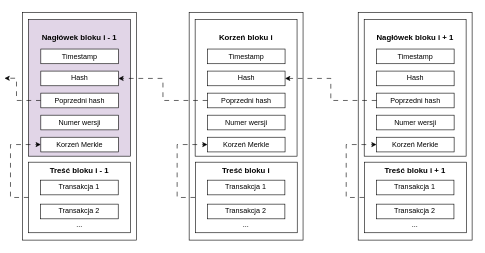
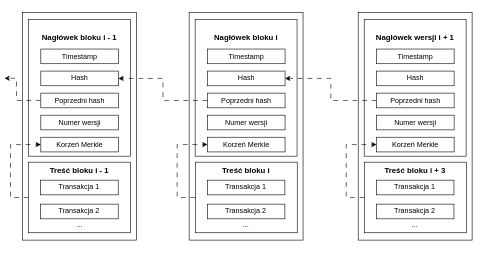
- <mxCell id="4" value="&lt;font style=&quot;font-size: 13px;&quot;&gt;&lt;b&gt;Nagłówek bloku i - 1&lt;/b&gt;&lt;/font&gt;&lt;div&gt;&lt;br&gt;&lt;/div&gt;&lt;div&gt;&lt;font style=&quot;font-size: 13px;&quot;&gt;&lt;b&gt;&lt;br&gt;&lt;/b&gt;&lt;/font&gt;&lt;/div&gt;&lt;div&gt;&lt;font style=&quot;font-size: 13px;&quot;&gt;&lt;b&gt;&lt;br&gt;&lt;/b&gt;&lt;/font&gt;&lt;/div&gt;&lt;div&gt;&lt;font style=&quot;font-size: 13px;&quot;&gt;&lt;b&gt;&lt;br&gt;&lt;/b&gt;&lt;/font&gt;&lt;/div&gt;&lt;div&gt;&lt;font style=&quot;font-size: 13px;&quot;&gt;&lt;b&gt;&lt;br&gt;&lt;/b&gt;&lt;/font&gt;&lt;/div&gt;&lt;div&gt;&lt;font style=&quot;font-size: 13px;&quot;&gt;&lt;b&gt;&lt;br&gt;&lt;/b&gt;&lt;/font&gt;&lt;/div&gt;&lt;div&gt;&lt;font style=&quot;font-size: 13px;&quot;&gt;&lt;b&gt;&lt;br&gt;&lt;/b&gt;&lt;/font&gt;&lt;/div&gt;&lt;div&gt;&lt;font style=&quot;font-size: 13px;&quot;&gt;&lt;b&gt;&lt;br&gt;&lt;/b&gt;&lt;/font&gt;&lt;/div&gt;&lt;div&gt;&lt;font style=&quot;font-size: 13px;&quot;&gt;&lt;b&gt;&lt;br&gt;&lt;/b&gt;&lt;/font&gt;&lt;/div&gt;&lt;div&gt;&lt;font style=&quot;font-size: 13px;&quot;&gt;&lt;b&gt;&lt;br&gt;&lt;/b&gt;&lt;/font&gt;&lt;/div&gt;&lt;div&gt;&lt;br&gt;&lt;/div&gt;" style="rounded=0;whiteSpace=wrap;html=1;fillColor=#e1d5e7;" vertex="1" parent="2"><mxGeometry x="10" y="12.26" width="170" height="227.74" as="geometry" /></mxCell>
+ <mxCell id="4" value="&lt;font style=&quot;font-size: 13px;&quot;&gt;&lt;b&gt;Nagłówek bloku i - 1&lt;/b&gt;&lt;/font&gt;&lt;div&gt;&lt;br&gt;&lt;/div&gt;&lt;div&gt;&lt;font style=&quot;font-size: 13px;&quot;&gt;&lt;b&gt;&lt;br&gt;&lt;/b&gt;&lt;/font&gt;&lt;/div&gt;&lt;div&gt;&lt;font style=&quot;font-size: 13px;&quot;&gt;&lt;b&gt;&lt;br&gt;&lt;/b&gt;&lt;/font&gt;&lt;/div&gt;&lt;div&gt;&lt;font style=&quot;font-size: 13px;&quot;&gt;&lt;b&gt;&lt;br&gt;&lt;/b&gt;&lt;/font&gt;&lt;/div&gt;&lt;div&gt;&lt;font style=&quot;font-size: 13px;&quot;&gt;&lt;b&gt;&lt;br&gt;&lt;/b&gt;&lt;/font&gt;&lt;/div&gt;&lt;div&gt;&lt;font style=&quot;font-size: 13px;&quot;&gt;&lt;b&gt;&lt;br&gt;&lt;/b&gt;&lt;/font&gt;&lt;/div&gt;&lt;div&gt;&lt;font style=&quot;font-size: 13px;&quot;&gt;&lt;b&gt;&lt;br&gt;&lt;/b&gt;&lt;/font&gt;&lt;/div&gt;&lt;div&gt;&lt;font style=&quot;font-size: 13px;&quot;&gt;&lt;b&gt;&lt;br&gt;&lt;/b&gt;&lt;/font&gt;&lt;/div&gt;&lt;div&gt;&lt;font style=&quot;font-size: 13px;&quot;&gt;&lt;b&gt;&lt;br&gt;&lt;/b&gt;&lt;/font&gt;&lt;/div&gt;&lt;div&gt;&lt;font style=&quot;font-size: 13px;&quot;&gt;&lt;b&gt;&lt;br&gt;&lt;/b&gt;&lt;/font&gt;&lt;/div&gt;&lt;div&gt;&lt;br&gt;&lt;/div&gt;" style="rounded=0;whiteSpace=wrap;html=1;" vertex="1" parent="2"><mxGeometry x="10" y="12.26" width="170" height="227.74" as="geometry" /></mxCell>
- <mxCell id="17" value="&lt;font style=&quot;font-size: 13px;&quot;&gt;&lt;b&gt;Korzeń bloku i&lt;/b&gt;&lt;/font&gt;&lt;div&gt;&lt;br&gt;&lt;/div&gt;&lt;div&gt;&lt;font style=&quot;font-size: 13px;&quot;&gt;&lt;b&gt;&lt;br&gt;&lt;/b&gt;&lt;/font&gt;&lt;/div&gt;&lt;div&gt;&lt;font style=&quot;font-size: 13px;&quot;&gt;&lt;b&gt;&lt;br&gt;&lt;/b&gt;&lt;/font&gt;&lt;/div&gt;&lt;div&gt;&lt;font style=&quot;font-size: 13px;&quot;&gt;&lt;b&gt;&lt;br&gt;&lt;/b&gt;&lt;/font&gt;&lt;/div&gt;&lt;div&gt;&lt;font style=&quot;font-size: 13px;&quot;&gt;&lt;b&gt;&lt;br&gt;&lt;/b&gt;&lt;/font&gt;&lt;/div&gt;&lt;div&gt;&lt;font style=&quot;font-size: 13px;&quot;&gt;&lt;b&gt;&lt;br&gt;&lt;/b&gt;&lt;/font&gt;&lt;/div&gt;&lt;div&gt;&lt;font style=&quot;font-size: 13px;&quot;&gt;&lt;b&gt;&lt;br&gt;&lt;/b&gt;&lt;/font&gt;&lt;/div&gt;&lt;div&gt;&lt;font style=&quot;font-size: 13px;&quot;&gt;&lt;b&gt;&lt;br&gt;&lt;/b&gt;&lt;/font&gt;&lt;/div&gt;&lt;div&gt;&lt;font style=&quot;font-size: 13px;&quot;&gt;&lt;b&gt;&lt;br&gt;&lt;/b&gt;&lt;/font&gt;&lt;/div&gt;&lt;div&gt;&lt;font style=&quot;font-size: 13px;&quot;&gt;&lt;b&gt;&lt;br&gt;&lt;/b&gt;&lt;/font&gt;&lt;/div&gt;&lt;div&gt;&lt;br&gt;&lt;/div&gt;" style="rounded=0;whiteSpace=wrap;html=1;" vertex="1" parent="15"><mxGeometry x="10" y="12.26" width="170" height="227.74" as="geometry" /></mxCell>
+ <mxCell id="17" value="&lt;font style=&quot;font-size: 13px;&quot;&gt;&lt;b&gt;Nagłówek bloku i&lt;/b&gt;&lt;/font&gt;&lt;div&gt;&lt;br&gt;&lt;/div&gt;&lt;div&gt;&lt;font style=&quot;font-size: 13px;&quot;&gt;&lt;b&gt;&lt;br&gt;&lt;/b&gt;&lt;/font&gt;&lt;/div&gt;&lt;div&gt;&lt;font style=&quot;font-size: 13px;&quot;&gt;&lt;b&gt;&lt;br&gt;&lt;/b&gt;&lt;/font&gt;&lt;/div&gt;&lt;div&gt;&lt;font style=&quot;font-size: 13px;&quot;&gt;&lt;b&gt;&lt;br&gt;&lt;/b&gt;&lt;/font&gt;&lt;/div&gt;&lt;div&gt;&lt;font style=&quot;font-size: 13px;&quot;&gt;&lt;b&gt;&lt;br&gt;&lt;/b&gt;&lt;/font&gt;&lt;/div&gt;&lt;div&gt;&lt;font style=&quot;font-size: 13px;&quot;&gt;&lt;b&gt;&lt;br&gt;&lt;/b&gt;&lt;/font&gt;&lt;/div&gt;&lt;div&gt;&lt;font style=&quot;font-size: 13px;&quot;&gt;&lt;b&gt;&lt;br&gt;&lt;/b&gt;&lt;/font&gt;&lt;/div&gt;&lt;div&gt;&lt;font style=&quot;font-size: 13px;&quot;&gt;&lt;b&gt;&lt;br&gt;&lt;/b&gt;&lt;/font&gt;&lt;/div&gt;&lt;div&gt;&lt;font style=&quot;font-size: 13px;&quot;&gt;&lt;b&gt;&lt;br&gt;&lt;/b&gt;&lt;/font&gt;&lt;/div&gt;&lt;div&gt;&lt;font style=&quot;font-size: 13px;&quot;&gt;&lt;b&gt;&lt;br&gt;&lt;/b&gt;&lt;/font&gt;&lt;/div&gt;&lt;div&gt;&lt;br&gt;&lt;/div&gt;" style="rounded=0;whiteSpace=wrap;html=1;" vertex="1" parent="15"><mxGeometry x="10" y="12.26" width="170" height="227.74" as="geometry" /></mxCell>
- <mxCell id="29" value="&lt;font style=&quot;font-size: 13px;&quot;&gt;&lt;b&gt;Nagłówek bloku i + 1&lt;/b&gt;&lt;/font&gt;&lt;div&gt;&lt;br&gt;&lt;/div&gt;&lt;div&gt;&lt;font style=&quot;font-size: 13px;&quot;&gt;&lt;b&gt;&lt;br&gt;&lt;/b&gt;&lt;/font&gt;&lt;/div&gt;&lt;div&gt;&lt;font style=&quot;font-size: 13px;&quot;&gt;&lt;b&gt;&lt;br&gt;&lt;/b&gt;&lt;/font&gt;&lt;/div&gt;&lt;div&gt;&lt;font style=&quot;font-size: 13px;&quot;&gt;&lt;b&gt;&lt;br&gt;&lt;/b&gt;&lt;/font&gt;&lt;/div&gt;&lt;div&gt;&lt;font style=&quot;font-size: 13px;&quot;&gt;&lt;b&gt;&lt;br&gt;&lt;/b&gt;&lt;/font&gt;&lt;/div&gt;&lt;div&gt;&lt;font style=&quot;font-size: 13px;&quot;&gt;&lt;b&gt;&lt;br&gt;&lt;/b&gt;&lt;/font&gt;&lt;/div&gt;&lt;div&gt;&lt;font style=&quot;font-size: 13px;&quot;&gt;&lt;b&gt;&lt;br&gt;&lt;/b&gt;&lt;/font&gt;&lt;/div&gt;&lt;div&gt;&lt;font style=&quot;font-size: 13px;&quot;&gt;&lt;b&gt;&lt;br&gt;&lt;/b&gt;&lt;/font&gt;&lt;/div&gt;&lt;div&gt;&lt;font style=&quot;font-size: 13px;&quot;&gt;&lt;b&gt;&lt;br&gt;&lt;/b&gt;&lt;/font&gt;&lt;/div&gt;&lt;div&gt;&lt;font style=&quot;font-size: 13px;&quot;&gt;&lt;b&gt;&lt;br&gt;&lt;/b&gt;&lt;/font&gt;&lt;/div&gt;&lt;div&gt;&lt;br&gt;&lt;/div&gt;" style="rounded=0;whiteSpace=wrap;html=1;" vertex="1" parent="27"><mxGeometry x="10" y="12.26" width="170" height="227.74" as="geometry" /></mxCell>
+ <mxCell id="29" value="&lt;font style=&quot;font-size: 13px;&quot;&gt;&lt;b&gt;Nagłówek wersji i + 1&lt;/b&gt;&lt;/font&gt;&lt;div&gt;&lt;br&gt;&lt;/div&gt;&lt;div&gt;&lt;font style=&quot;font-size: 13px;&quot;&gt;&lt;b&gt;&lt;br&gt;&lt;/b&gt;&lt;/font&gt;&lt;/div&gt;&lt;div&gt;&lt;font style=&quot;font-size: 13px;&quot;&gt;&lt;b&gt;&lt;br&gt;&lt;/b&gt;&lt;/font&gt;&lt;/div&gt;&lt;div&gt;&lt;font style=&quot;font-size: 13px;&quot;&gt;&lt;b&gt;&lt;br&gt;&lt;/b&gt;&lt;/font&gt;&lt;/div&gt;&lt;div&gt;&lt;font style=&quot;font-size: 13px;&quot;&gt;&lt;b&gt;&lt;br&gt;&lt;/b&gt;&lt;/font&gt;&lt;/div&gt;&lt;div&gt;&lt;font style=&quot;font-size: 13px;&quot;&gt;&lt;b&gt;&lt;br&gt;&lt;/b&gt;&lt;/font&gt;&lt;/div&gt;&lt;div&gt;&lt;font style=&quot;font-size: 13px;&quot;&gt;&lt;b&gt;&lt;br&gt;&lt;/b&gt;&lt;/font&gt;&lt;/div&gt;&lt;div&gt;&lt;font style=&quot;font-size: 13px;&quot;&gt;&lt;b&gt;&lt;br&gt;&lt;/b&gt;&lt;/font&gt;&lt;/div&gt;&lt;div&gt;&lt;font style=&quot;font-size: 13px;&quot;&gt;&lt;b&gt;&lt;br&gt;&lt;/b&gt;&lt;/font&gt;&lt;/div&gt;&lt;div&gt;&lt;font style=&quot;font-size: 13px;&quot;&gt;&lt;b&gt;&lt;br&gt;&lt;/b&gt;&lt;/font&gt;&lt;/div&gt;&lt;div&gt;&lt;br&gt;&lt;/div&gt;" style="rounded=0;whiteSpace=wrap;html=1;" vertex="1" parent="27"><mxGeometry x="10" y="12.26" width="170" height="227.74" as="geometry" /></mxCell>
- <mxCell id="36" value="&lt;span style=&quot;font-size: 13px;&quot;&gt;&lt;b&gt;Treść bloku i + 1&lt;/b&gt;&lt;/span&gt;&lt;div&gt;&lt;span style=&quot;font-size: 13px;&quot;&gt;&lt;b&gt;&lt;br&gt;&lt;/b&gt;&lt;/span&gt;&lt;/div&gt;&lt;div&gt;&lt;span style=&quot;font-size: 13px;&quot;&gt;&lt;b&gt;&lt;br&gt;&lt;/b&gt;&lt;/span&gt;&lt;/div&gt;&lt;div&gt;&lt;span style=&quot;font-size: 13px;&quot;&gt;&lt;b&gt;&lt;br&gt;&lt;/b&gt;&lt;/span&gt;&lt;/div&gt;&lt;div&gt;&lt;span style=&quot;font-size: 13px;&quot;&gt;&lt;b&gt;&lt;br&gt;&lt;/b&gt;&lt;/span&gt;&lt;/div&gt;&lt;div&gt;&lt;br&gt;&lt;/div&gt;&lt;div&gt;...&lt;/div&gt;" style="rounded=0;whiteSpace=wrap;html=1;" vertex="1" parent="27"><mxGeometry x="10.3" y="250" width="170" height="117.74" as="geometry" /></mxCell>
+ <mxCell id="36" value="&lt;span style=&quot;font-size: 13px;&quot;&gt;&lt;b&gt;Treść bloku i + 3&lt;/b&gt;&lt;/span&gt;&lt;div&gt;&lt;span style=&quot;font-size: 13px;&quot;&gt;&lt;b&gt;&lt;br&gt;&lt;/b&gt;&lt;/span&gt;&lt;/div&gt;&lt;div&gt;&lt;span style=&quot;font-size: 13px;&quot;&gt;&lt;b&gt;&lt;br&gt;&lt;/b&gt;&lt;/span&gt;&lt;/div&gt;&lt;div&gt;&lt;span style=&quot;font-size: 13px;&quot;&gt;&lt;b&gt;&lt;br&gt;&lt;/b&gt;&lt;/span&gt;&lt;/div&gt;&lt;div&gt;&lt;span style=&quot;font-size: 13px;&quot;&gt;&lt;b&gt;&lt;br&gt;&lt;/b&gt;&lt;/span&gt;&lt;/div&gt;&lt;div&gt;&lt;br&gt;&lt;/div&gt;&lt;div&gt;...&lt;/div&gt;" style="rounded=0;whiteSpace=wrap;html=1;" vertex="1" parent="27"><mxGeometry x="10.3" y="250" width="170" height="117.74" as="geometry" /></mxCell>
